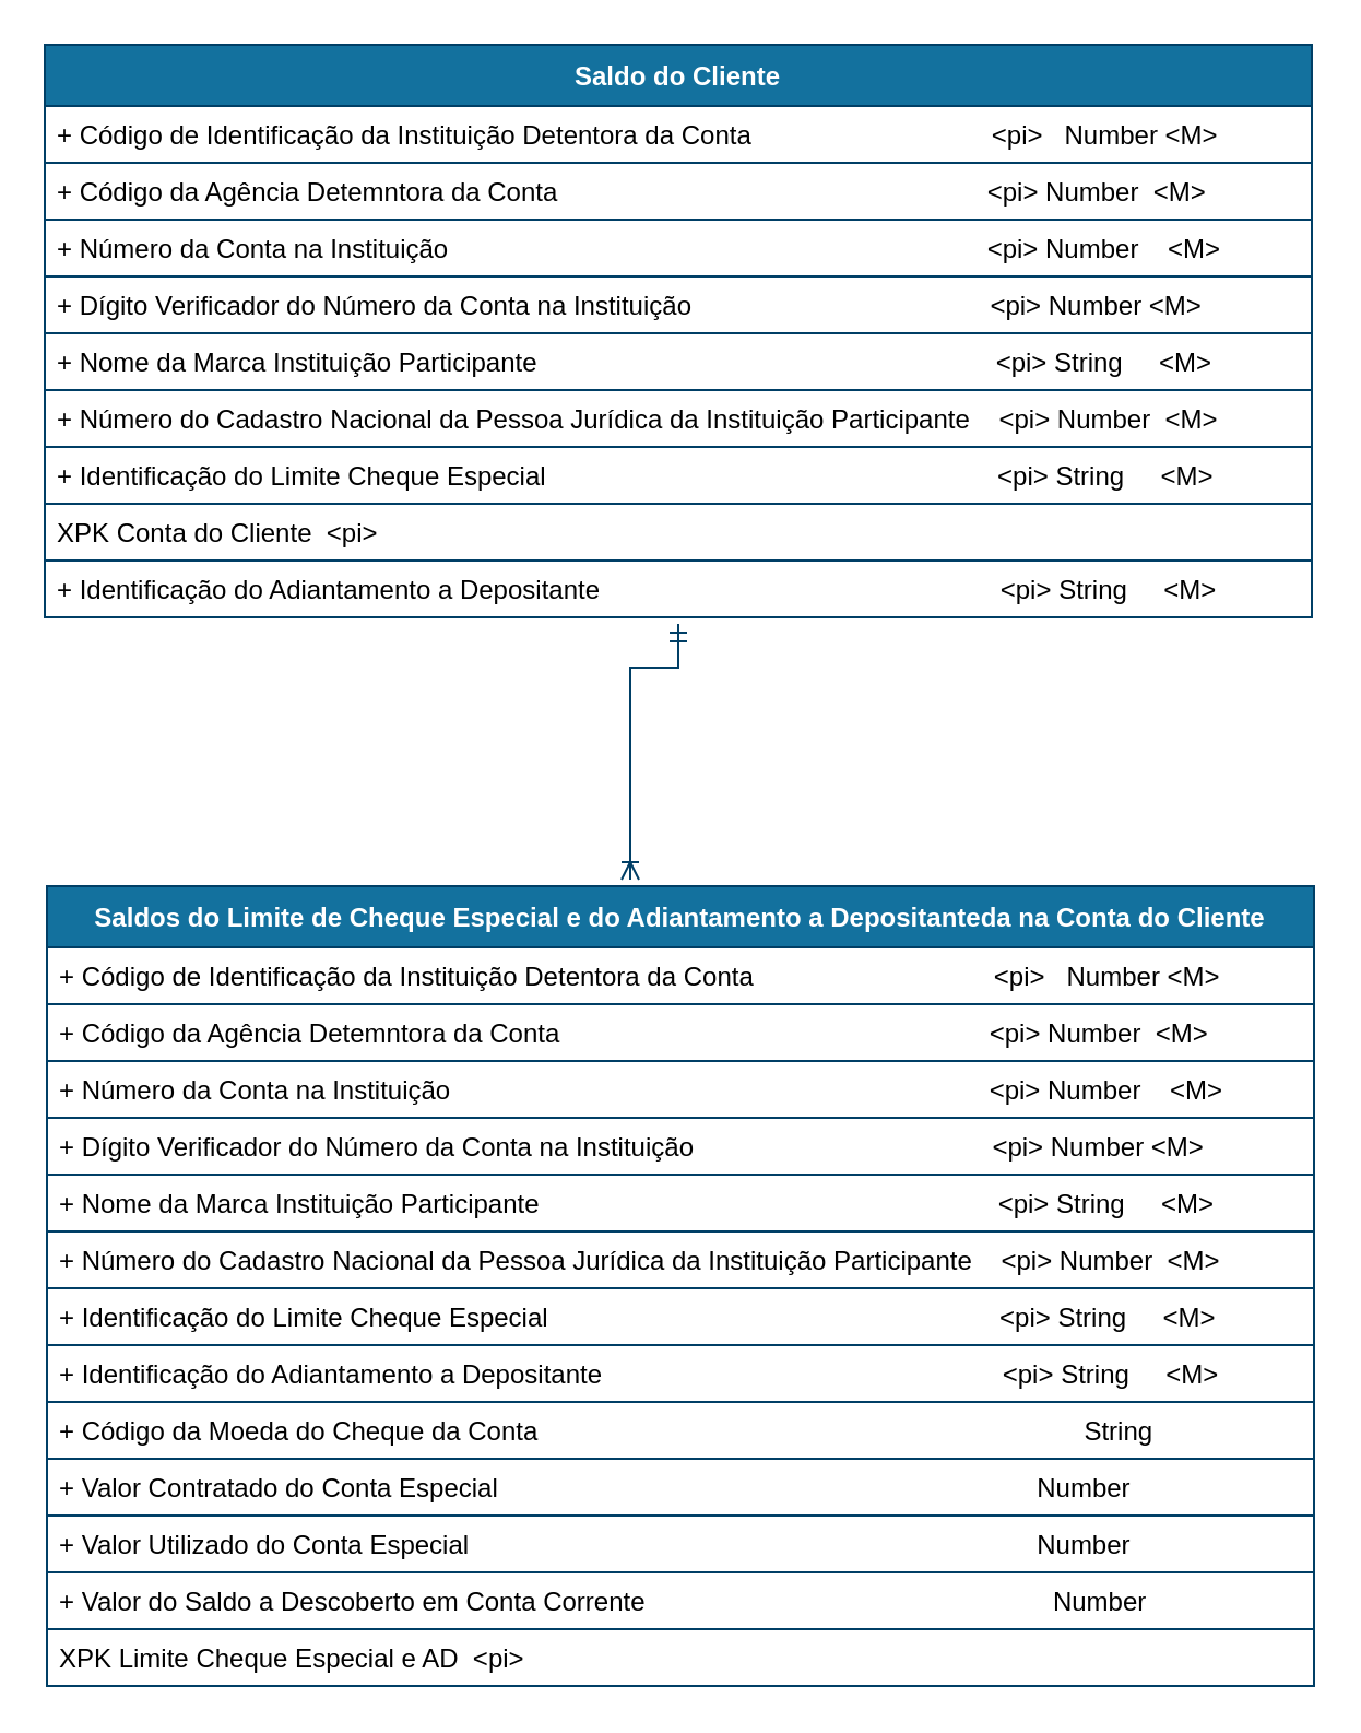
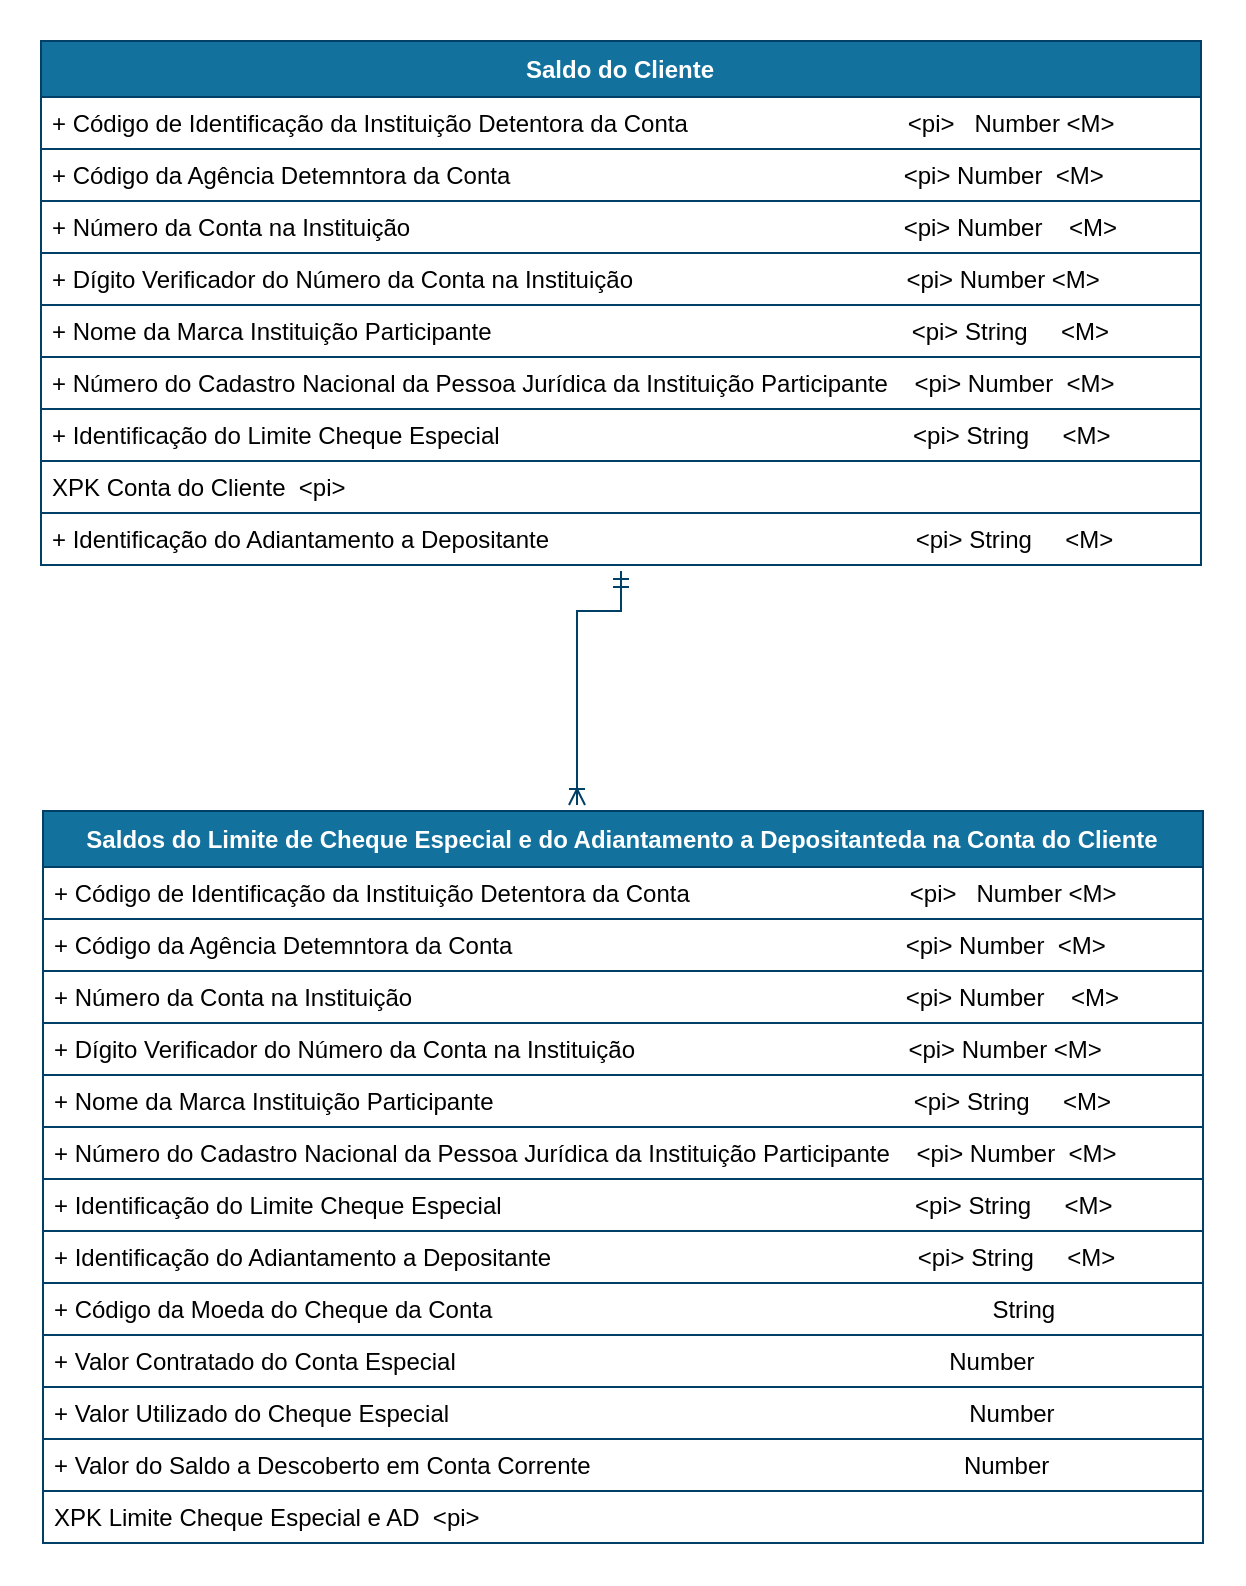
- <mxCell id="23" value="+ Valor Utilizado do Conta Especial                                                                              Number" style="text;fillColor=none;align=left;verticalAlign=top;spacingLeft=4;spacingRight=4;overflow=hidden;rotatable=0;points=[[0,0.5],[1,0.5]];portConstraint=eastwest;strokeColor=#003F66;" parent="12" vertex="1"><mxGeometry y="288" width="580" height="26" as="geometry" /></mxCell>
+ <mxCell id="23" value="+ Valor Utilizado do Cheque Especial                                                                              Number" style="text;fillColor=none;align=left;verticalAlign=top;spacingLeft=4;spacingRight=4;overflow=hidden;rotatable=0;points=[[0,0.5],[1,0.5]];portConstraint=eastwest;strokeColor=#003F66;" parent="12" vertex="1"><mxGeometry y="288" width="580" height="26" as="geometry" /></mxCell>
